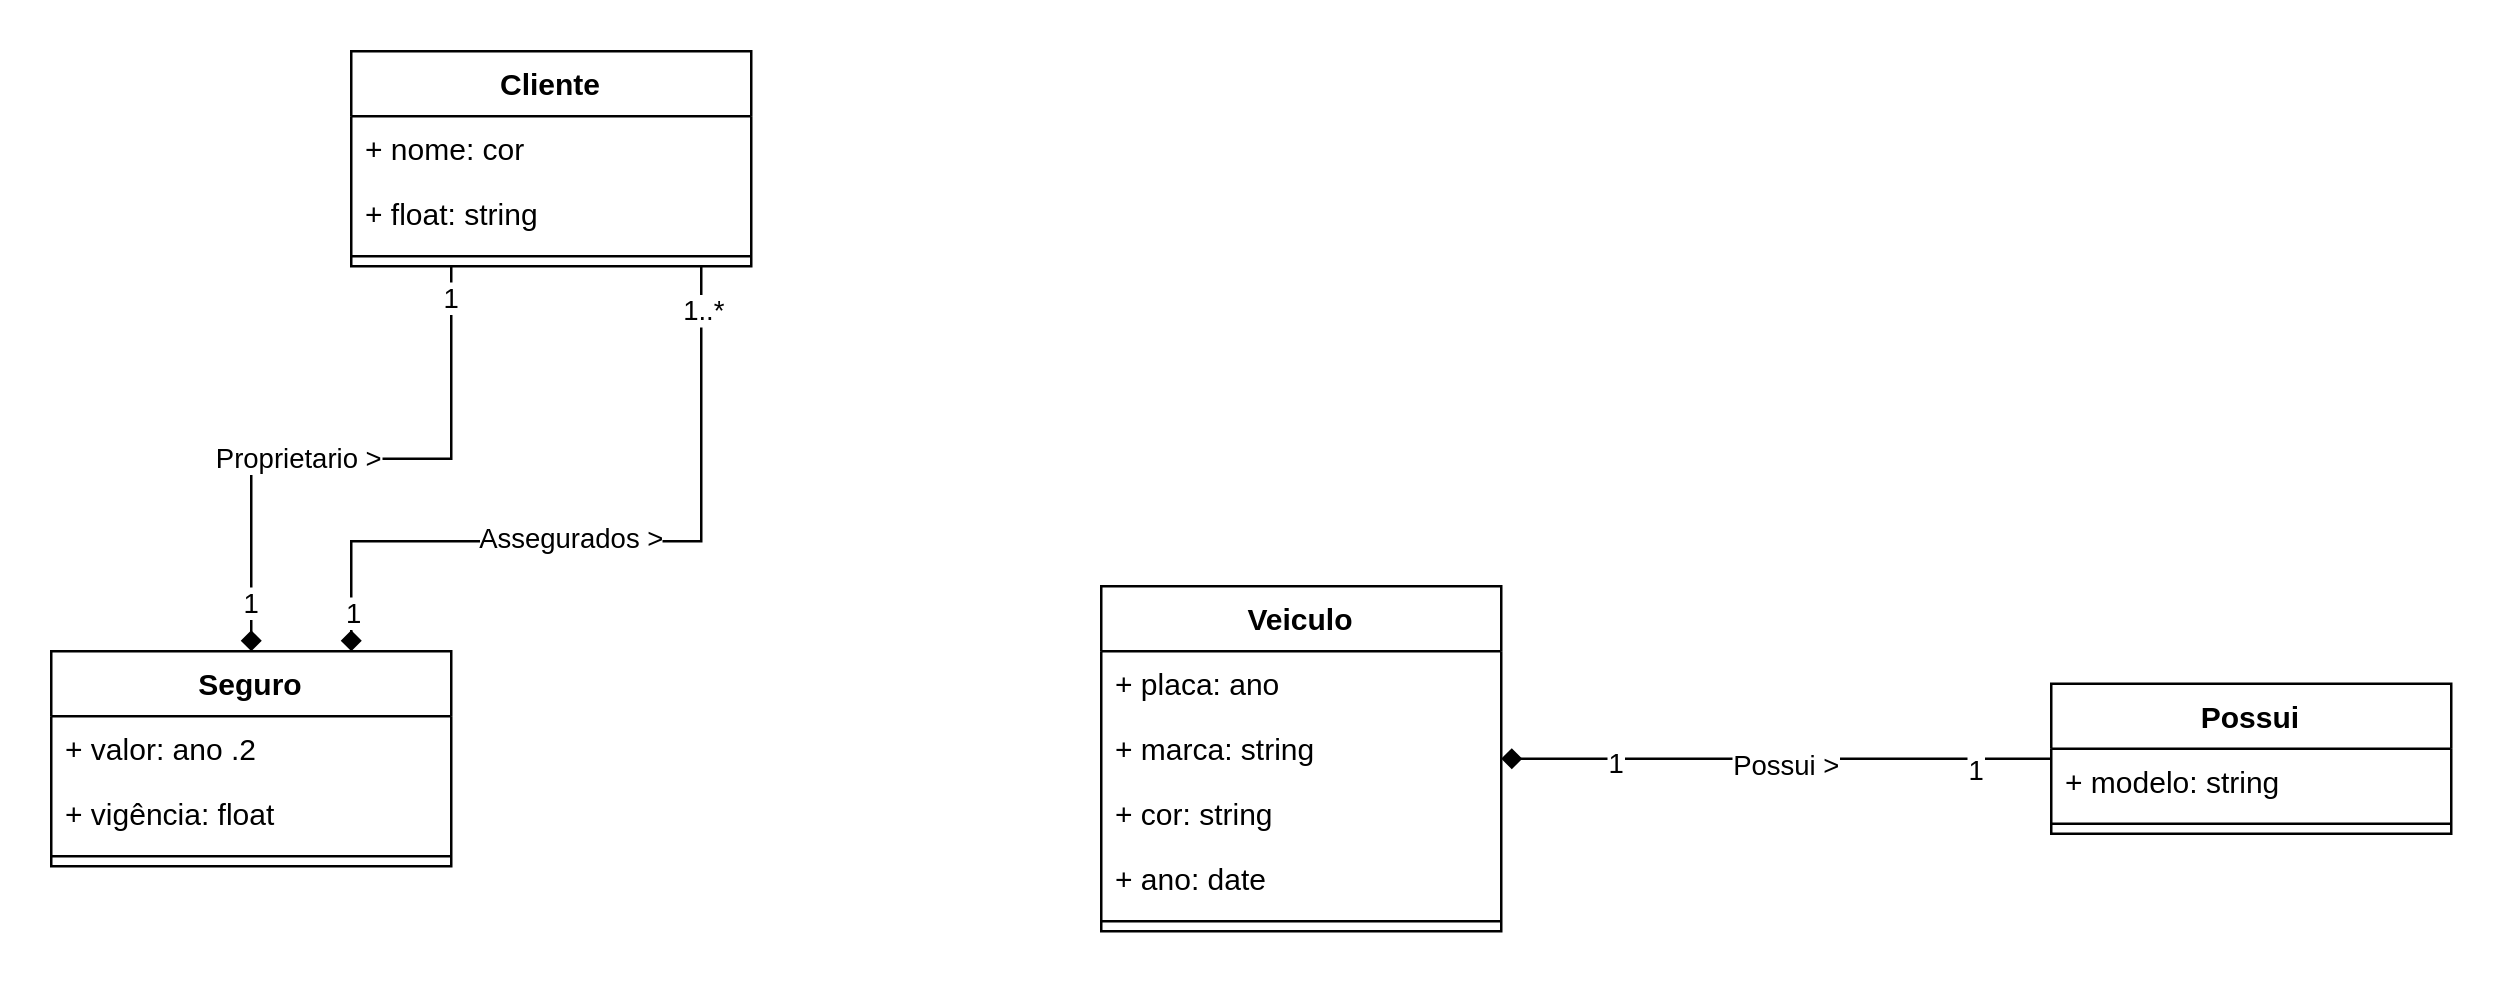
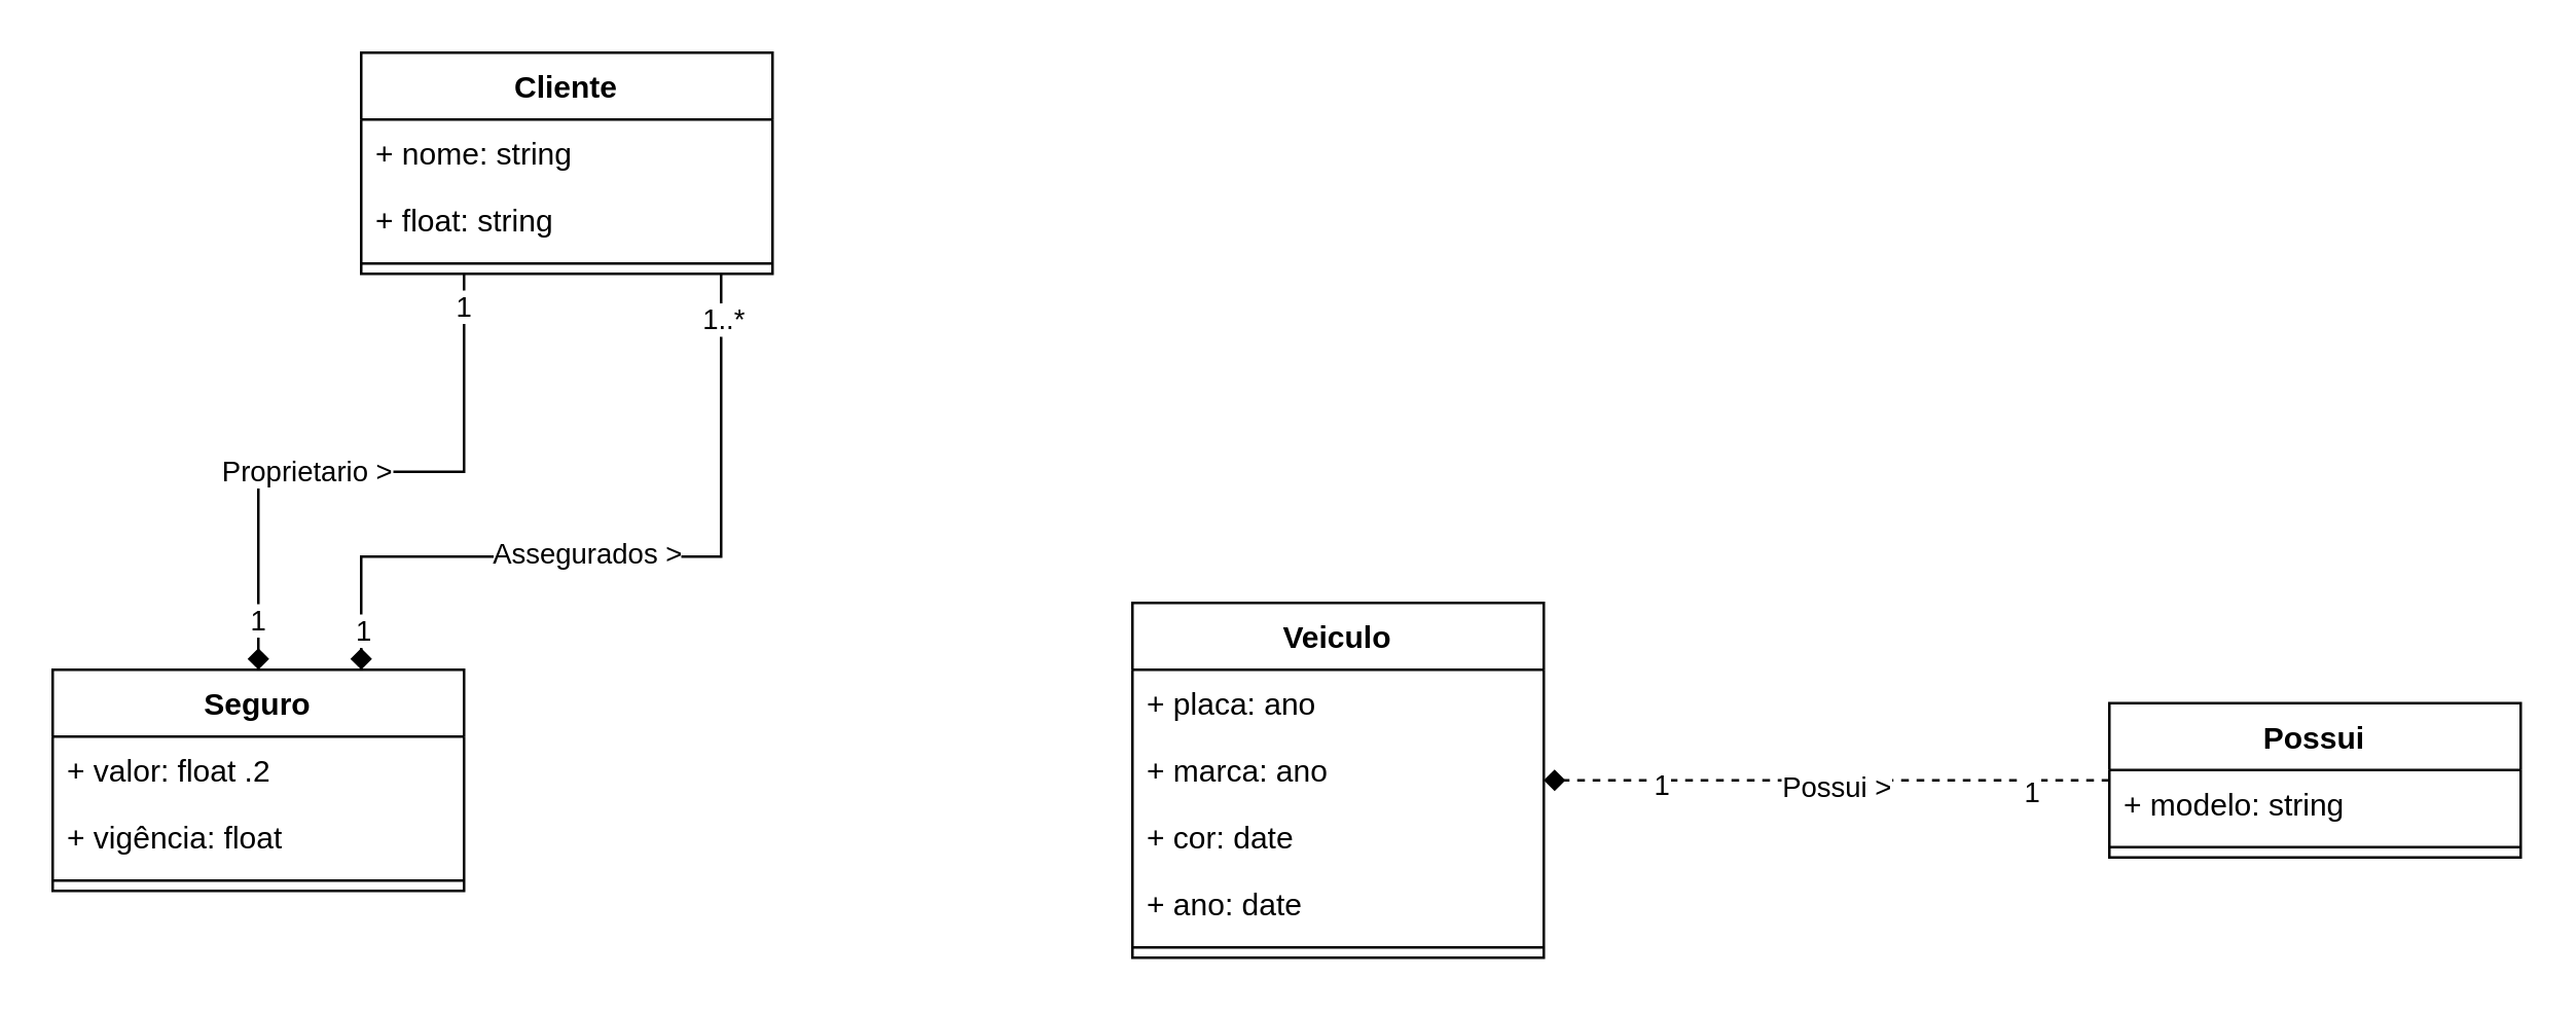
- <mxCell id="13" value="+ nome: cor&lt;br&gt;" style="text;strokeColor=none;fillColor=none;align=left;verticalAlign=top;spacingLeft=4;spacingRight=4;overflow=hidden;rotatable=0;points=[[0,0.5],[1,0.5]];portConstraint=eastwest;whiteSpace=wrap;html=1;" vertex="1" parent="12"><mxGeometry y="26" width="160" height="26" as="geometry" /></mxCell>
+ <mxCell id="13" value="+ nome: string&lt;br&gt;" style="text;strokeColor=none;fillColor=none;align=left;verticalAlign=top;spacingLeft=4;spacingRight=4;overflow=hidden;rotatable=0;points=[[0,0.5],[1,0.5]];portConstraint=eastwest;whiteSpace=wrap;html=1;" vertex="1" parent="12"><mxGeometry y="26" width="160" height="26" as="geometry" /></mxCell>
- <mxCell id="17" value="+ valor: ano .2" style="text;strokeColor=none;fillColor=none;align=left;verticalAlign=top;spacingLeft=4;spacingRight=4;overflow=hidden;rotatable=0;points=[[0,0.5],[1,0.5]];portConstraint=eastwest;whiteSpace=wrap;html=1;" vertex="1" parent="16"><mxGeometry y="26" width="160" height="26" as="geometry" /></mxCell>
+ <mxCell id="17" value="+ valor: float .2" style="text;strokeColor=none;fillColor=none;align=left;verticalAlign=top;spacingLeft=4;spacingRight=4;overflow=hidden;rotatable=0;points=[[0,0.5],[1,0.5]];portConstraint=eastwest;whiteSpace=wrap;html=1;" vertex="1" parent="16"><mxGeometry y="26" width="160" height="26" as="geometry" /></mxCell>
- <mxCell id="4" value="+ marca: string" style="text;strokeColor=none;fillColor=none;align=left;verticalAlign=top;spacingLeft=4;spacingRight=4;overflow=hidden;rotatable=0;points=[[0,0.5],[1,0.5]];portConstraint=eastwest;whiteSpace=wrap;html=1;" vertex="1" parent="2"><mxGeometry y="52" width="160" height="26" as="geometry" /></mxCell>
+ <mxCell id="4" value="+ marca: ano" style="text;strokeColor=none;fillColor=none;align=left;verticalAlign=top;spacingLeft=4;spacingRight=4;overflow=hidden;rotatable=0;points=[[0,0.5],[1,0.5]];portConstraint=eastwest;whiteSpace=wrap;html=1;" vertex="1" parent="2"><mxGeometry y="52" width="160" height="26" as="geometry" /></mxCell>
- <mxCell id="20" style="edgeStyle=orthogonalEdgeStyle;rounded=0;orthogonalLoop=1;jettySize=auto;html=1;endArrow=diamond;endFill=1;" edge="1" parent="1" source="24" target="2"><mxGeometry relative="1" as="geometry"><mxPoint x="890" y="310" as="sourcePoint" /><Array as="points"><mxPoint x="820" y="303" /><mxPoint x="820" y="303" /></Array></mxGeometry></mxCell>
+ <mxCell id="20" style="edgeStyle=orthogonalEdgeStyle;rounded=0;orthogonalLoop=1;jettySize=auto;html=1;endArrow=diamond;endFill=1;dashed=1;" edge="1" parent="1" source="24" target="2"><mxGeometry relative="1" as="geometry"><mxPoint x="890" y="310" as="sourcePoint" /><Array as="points"><mxPoint x="820" y="303" /><mxPoint x="820" y="303" /></Array></mxGeometry></mxCell>
- <mxCell id="5" value="+ cor: string" style="text;strokeColor=none;fillColor=none;align=left;verticalAlign=top;spacingLeft=4;spacingRight=4;overflow=hidden;rotatable=0;points=[[0,0.5],[1,0.5]];portConstraint=eastwest;whiteSpace=wrap;html=1;" vertex="1" parent="2"><mxGeometry y="78" width="160" height="26" as="geometry" /></mxCell>
+ <mxCell id="5" value="+ cor: date" style="text;strokeColor=none;fillColor=none;align=left;verticalAlign=top;spacingLeft=4;spacingRight=4;overflow=hidden;rotatable=0;points=[[0,0.5],[1,0.5]];portConstraint=eastwest;whiteSpace=wrap;html=1;" vertex="1" parent="2"><mxGeometry y="78" width="160" height="26" as="geometry" /></mxCell>
